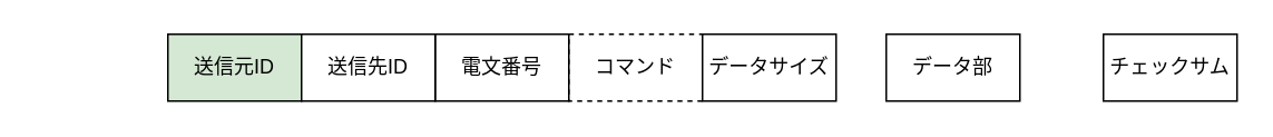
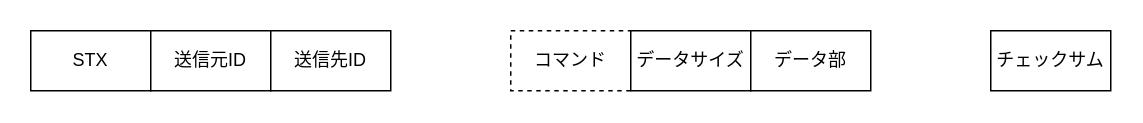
+ <mxCell id="2" value="STX" style="rounded=0;whiteSpace=wrap;html=1;" parent="1" vertex="1"><mxGeometry x="20" y="20" width="80" height="40" as="geometry" /></mxCell>
- <mxCell id="7" value="送信元ID" style="rounded=0;whiteSpace=wrap;html=1;fillColor=#d5e8d4;" vertex="1" parent="1"><mxGeometry x="100" y="20" width="80" height="40" as="geometry" /></mxCell>
+ <mxCell id="7" value="送信元ID" style="rounded=0;whiteSpace=wrap;html=1;" vertex="1" parent="1"><mxGeometry x="100" y="20" width="80" height="40" as="geometry" /></mxCell>
- <mxCell id="8" value="電文番号" style="rounded=0;whiteSpace=wrap;html=1;" vertex="1" parent="1"><mxGeometry x="260" y="20" width="80" height="40" as="geometry" /></mxCell>
- <mxCell id="5" value="データ部" style="rounded=0;whiteSpace=wrap;html=1;" parent="1" vertex="1"><mxGeometry x="530" y="20" width="80" height="40" as="geometry" /></mxCell>
+ <mxCell id="5" value="データ部" style="rounded=0;whiteSpace=wrap;html=1;" parent="1" vertex="1"><mxGeometry x="500" y="20" width="80" height="40" as="geometry" /></mxCell>
